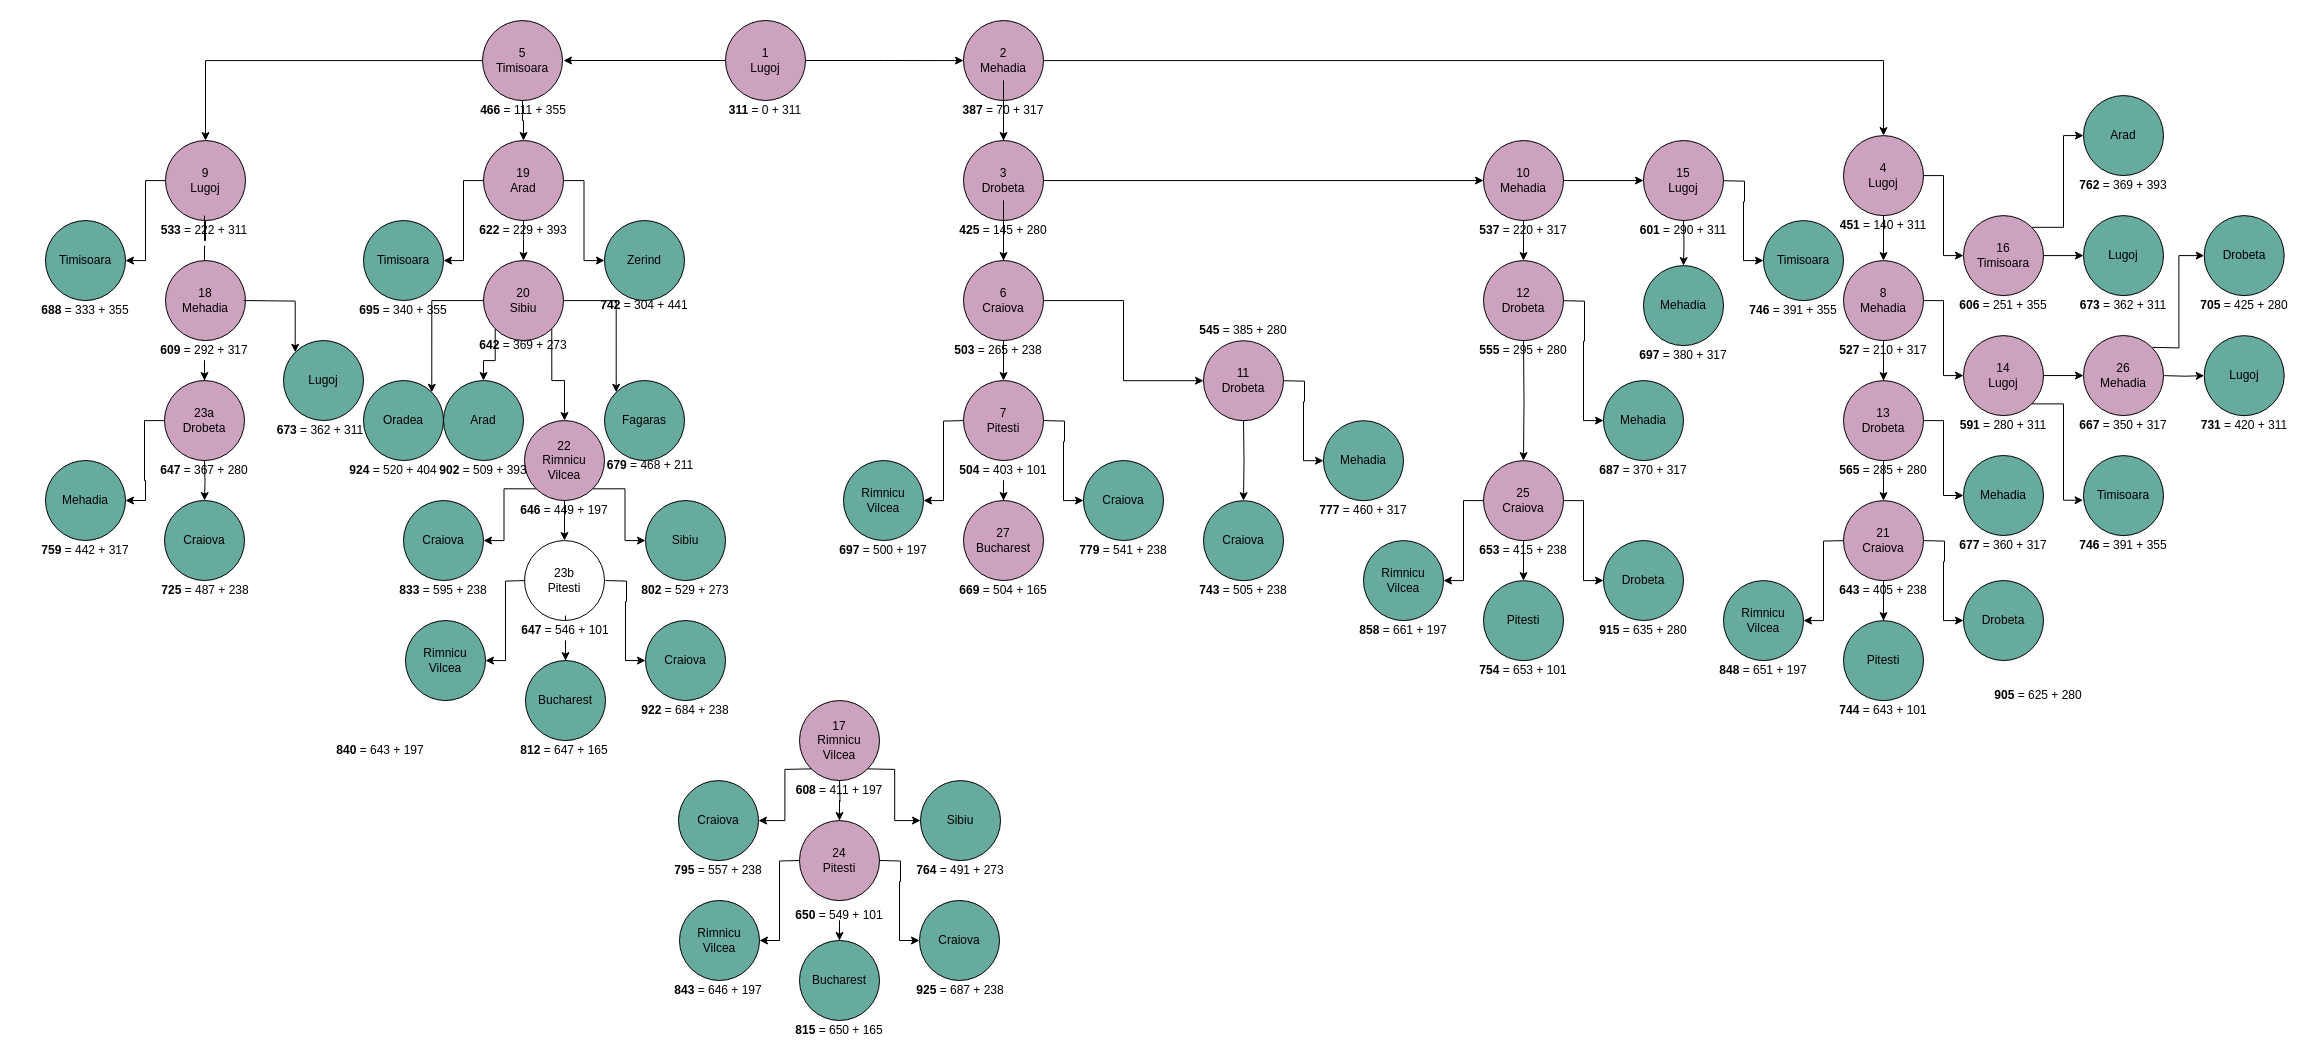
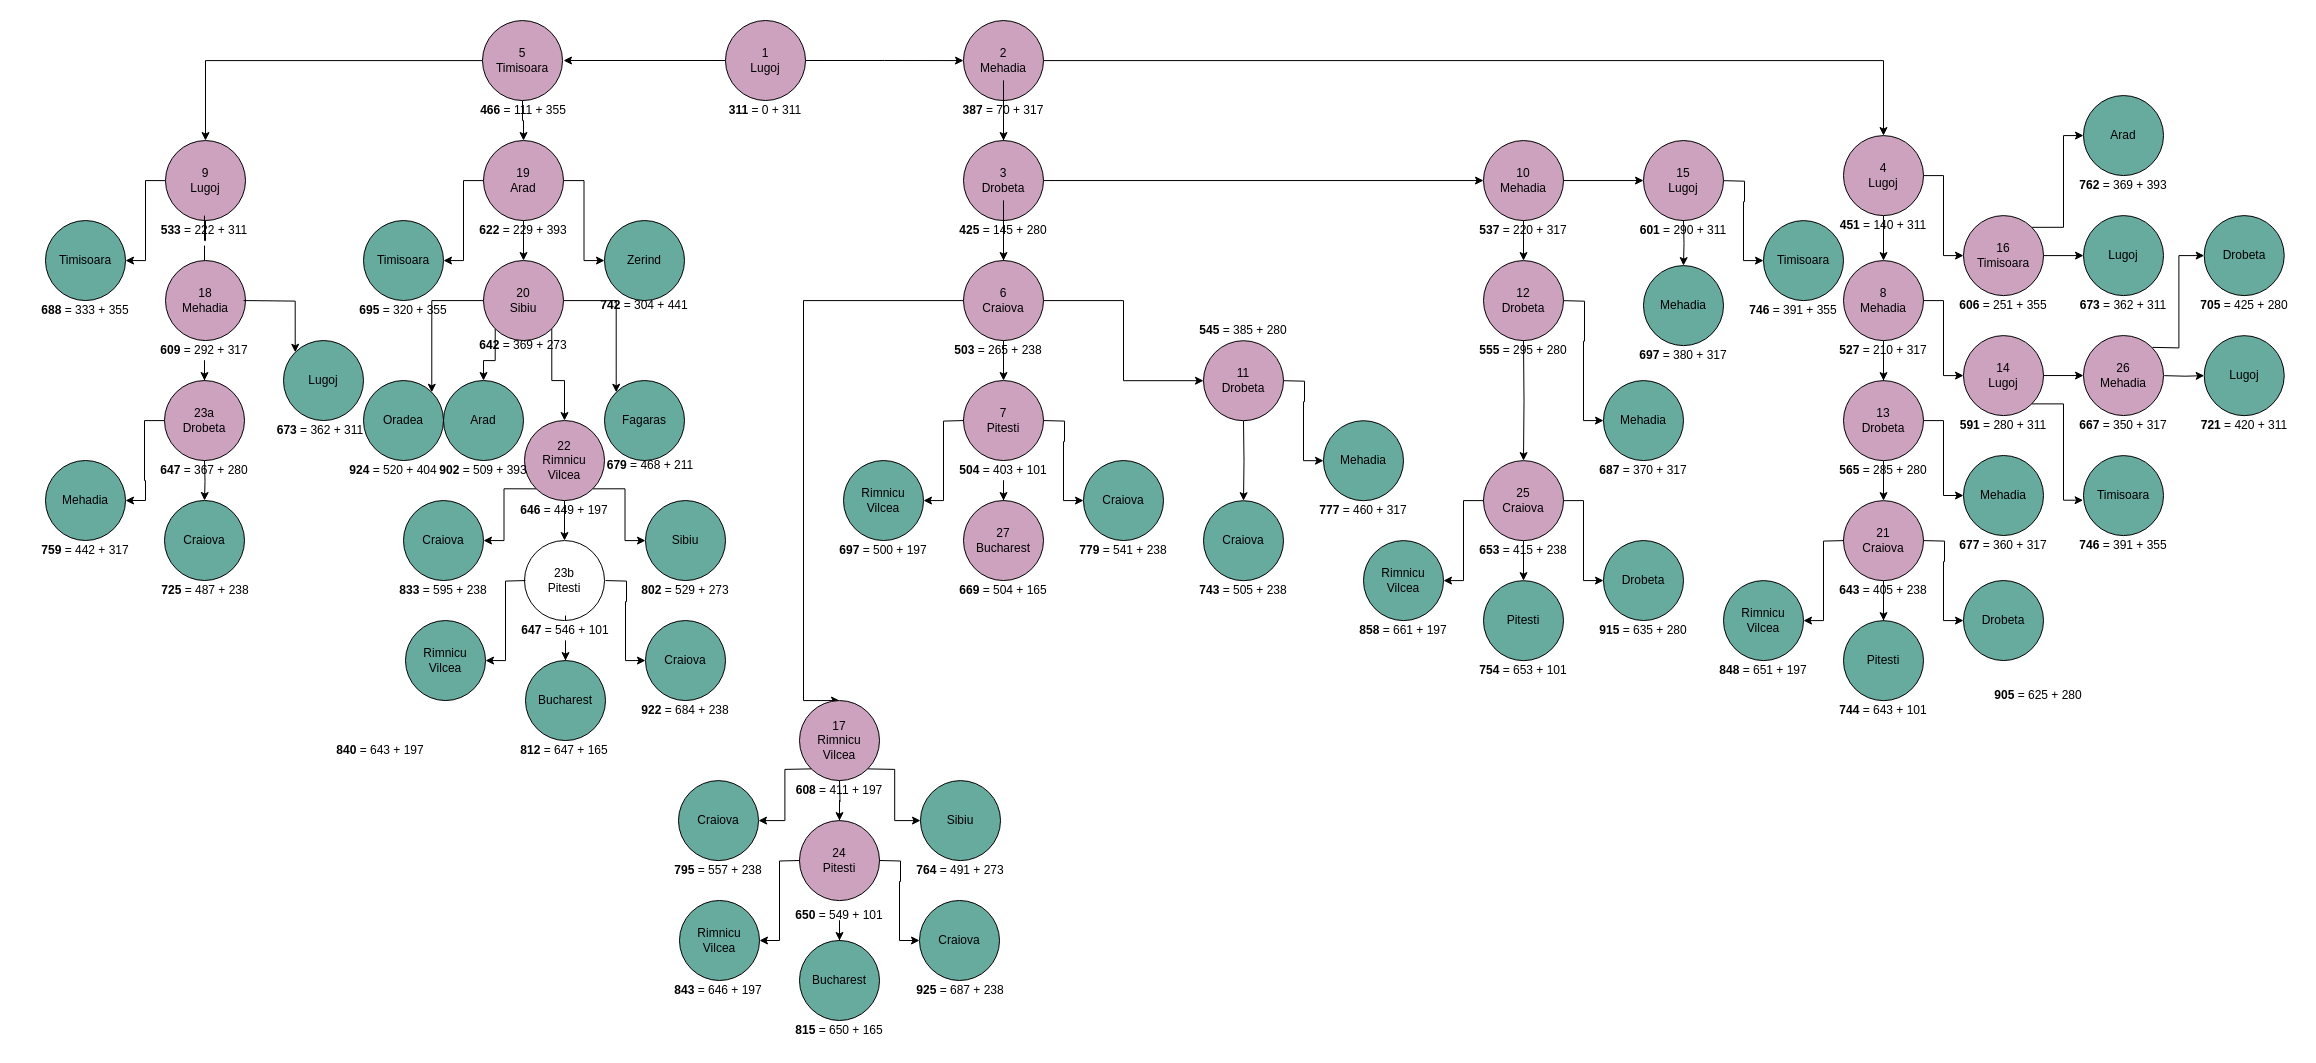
- <mxCell id="65" value="&lt;b&gt;695&lt;/b&gt; = 340 + 355" style="text;html=1;strokeColor=none;fillColor=none;align=center;verticalAlign=middle;whiteSpace=wrap;rounded=0;" parent="1" vertex="1"><mxGeometry x="338" y="295.1" width="130" height="30" as="geometry" /></mxCell>
+ <mxCell id="65" value="&lt;b&gt;695&lt;/b&gt; = 320 + 355" style="text;html=1;strokeColor=none;fillColor=none;align=center;verticalAlign=middle;whiteSpace=wrap;rounded=0;" parent="1" vertex="1"><mxGeometry x="338" y="295.1" width="130" height="30" as="geometry" /></mxCell>
- <mxCell id="179" value="&lt;b&gt;731&lt;/b&gt; = 420 + 311" style="text;html=1;strokeColor=none;fillColor=none;align=center;verticalAlign=middle;whiteSpace=wrap;rounded=0;" parent="1" vertex="1"><mxGeometry x="2193.72" y="415.15" width="100" height="20" as="geometry" /></mxCell>
+ <mxCell id="179" value="&lt;b&gt;721&lt;/b&gt; = 420 + 311" style="text;html=1;strokeColor=none;fillColor=none;align=center;verticalAlign=middle;whiteSpace=wrap;rounded=0;" parent="1" vertex="1"><mxGeometry x="2193.72" y="415.15" width="100" height="20" as="geometry" /></mxCell>
+ <mxCell id="20" style="edgeStyle=orthogonalEdgeStyle;rounded=0;orthogonalLoop=1;jettySize=auto;html=1;entryX=0.5;entryY=0;entryDx=0;entryDy=0;" parent="1" source="22" target="38" edge="1"><mxGeometry relative="1" as="geometry"><Array as="points"><mxPoint x="803" y="300" /><mxPoint x="803" y="700" /></Array></mxGeometry></mxCell>
